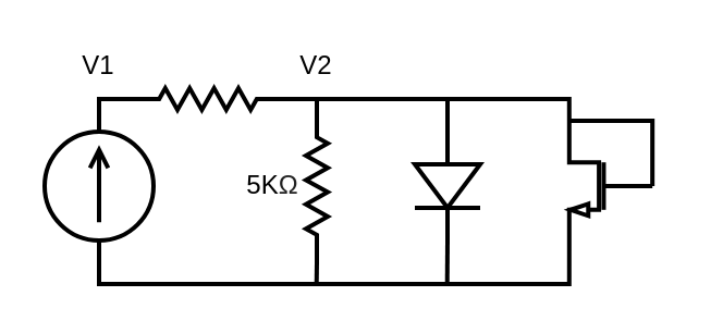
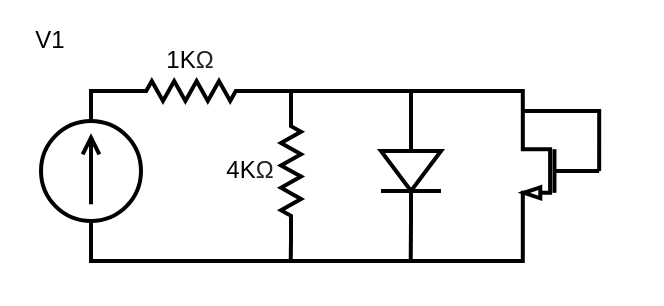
- <mxCell id="15" value="V1" style="text;html=1;strokeColor=none;fillColor=none;align=center;verticalAlign=middle;whiteSpace=wrap;rounded=0;" vertex="1" parent="1"><mxGeometry x="35" y="20" width="20" height="20" as="geometry" /></mxCell>
+ <mxCell id="15" value="V1" style="text;html=1;strokeColor=none;fillColor=none;align=center;verticalAlign=middle;whiteSpace=wrap;rounded=0;" vertex="1" parent="1"><mxGeometry x="15" y="10" width="20" height="20" as="geometry" /></mxCell>
+ <mxCell id="17" value="&lt;font style=&quot;font-size: 12px;&quot;&gt;1K&lt;span style=&quot;color: rgb(34, 34, 34); text-align: left; background-color: rgb(255, 255, 255); font-size: 12px;&quot;&gt;Ω&lt;/span&gt;&lt;/font&gt;" style="text;html=1;strokeColor=none;fillColor=none;align=center;verticalAlign=middle;whiteSpace=wrap;rounded=0;fontSize=12;" vertex="1" parent="1"><mxGeometry x="75" y="20" width="40" height="20" as="geometry" /></mxCell>
- <mxCell id="16" value="V2" style="text;html=1;strokeColor=none;fillColor=none;align=center;verticalAlign=middle;whiteSpace=wrap;rounded=0;" vertex="1" parent="1"><mxGeometry x="125" y="20" width="40" height="20" as="geometry" /></mxCell>
- <mxCell id="18" value="&lt;font style=&quot;font-size: 12px;&quot;&gt;5K&lt;span style=&quot;color: rgb(34, 34, 34); text-align: left; background-color: rgb(255, 255, 255); font-size: 12px;&quot;&gt;Ω&lt;/span&gt;&lt;/font&gt;" style="text;html=1;strokeColor=none;fillColor=none;align=center;verticalAlign=middle;whiteSpace=wrap;rounded=0;fontSize=12;" vertex="1" parent="1"><mxGeometry x="105" y="75" width="40" height="20" as="geometry" /></mxCell>
+ <mxCell id="18" value="&lt;font style=&quot;font-size: 12px;&quot;&gt;4K&lt;span style=&quot;color: rgb(34, 34, 34); text-align: left; background-color: rgb(255, 255, 255); font-size: 12px;&quot;&gt;Ω&lt;/span&gt;&lt;/font&gt;" style="text;html=1;strokeColor=none;fillColor=none;align=center;verticalAlign=middle;whiteSpace=wrap;rounded=0;fontSize=12;" vertex="1" parent="1"><mxGeometry x="105" y="75" width="40" height="20" as="geometry" /></mxCell>
